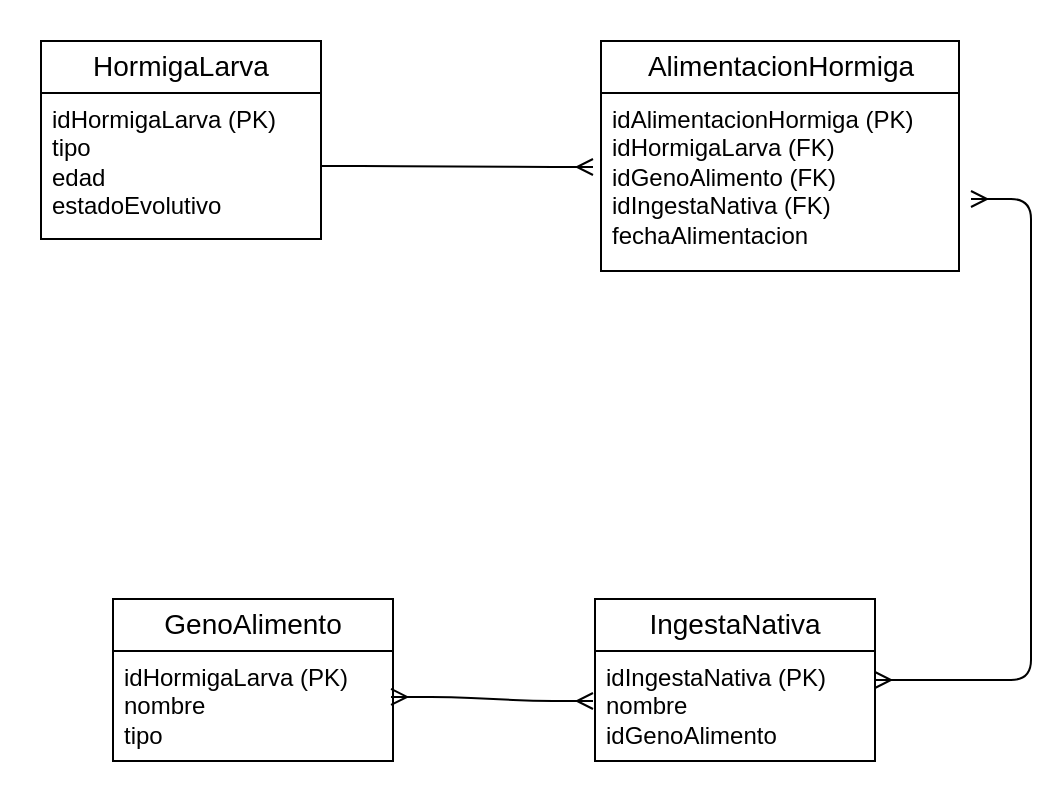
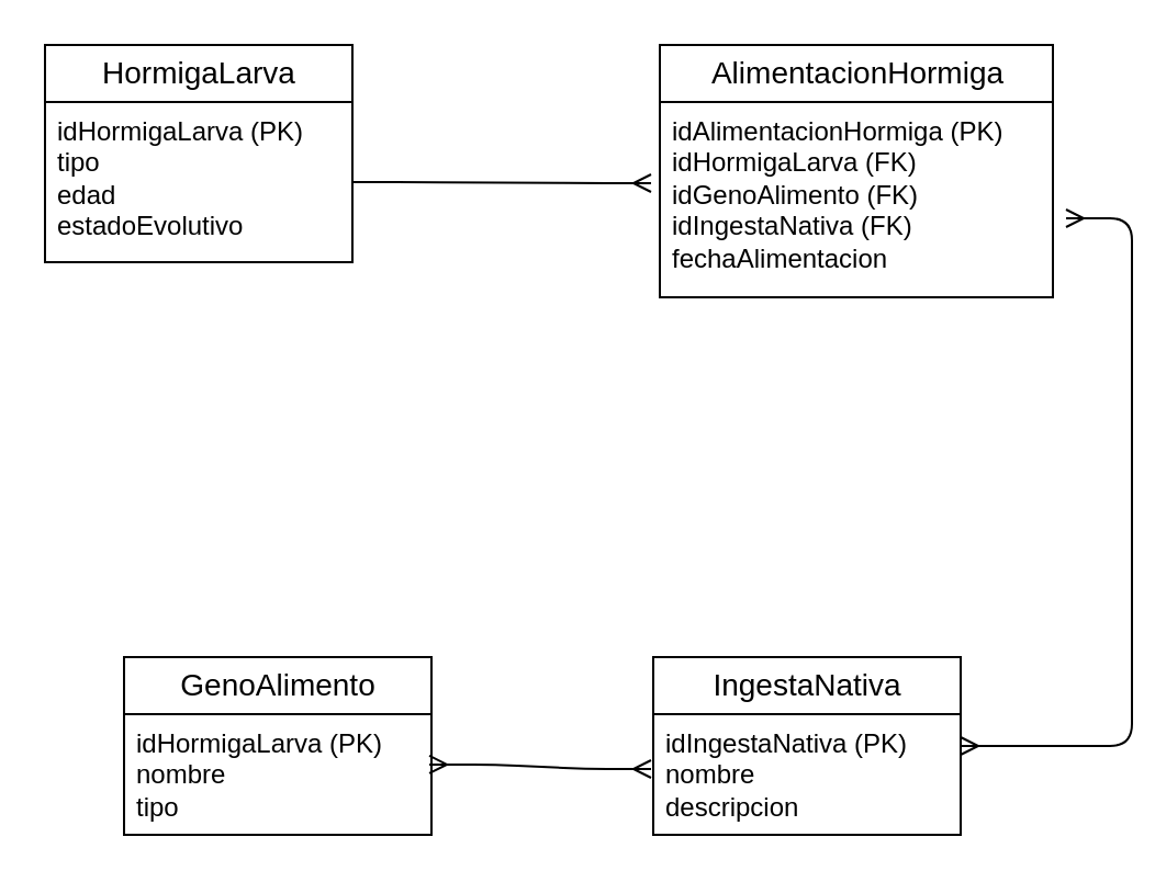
- <mxCell id="9" value="idIngestaNativa (PK)&lt;br&gt;nombre&lt;br&gt;idGenoAlimento" style="text;strokeColor=none;fillColor=none;align=left;verticalAlign=top;spacingLeft=4;spacingRight=4;overflow=hidden;rotatable=0;points=[[0,0.5],[1,0.5]];portConstraint=eastwest;whiteSpace=wrap;html=1;" vertex="1" parent="8"><mxGeometry y="26" width="140" height="55" as="geometry" /></mxCell>
+ <mxCell id="9" value="idIngestaNativa (PK)&lt;br&gt;nombre&lt;br&gt;descripcion" style="text;strokeColor=none;fillColor=none;align=left;verticalAlign=top;spacingLeft=4;spacingRight=4;overflow=hidden;rotatable=0;points=[[0,0.5],[1,0.5]];portConstraint=eastwest;whiteSpace=wrap;html=1;" vertex="1" parent="8"><mxGeometry y="26" width="140" height="55" as="geometry" /></mxCell>
